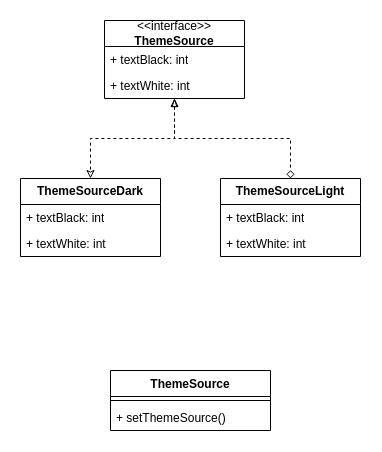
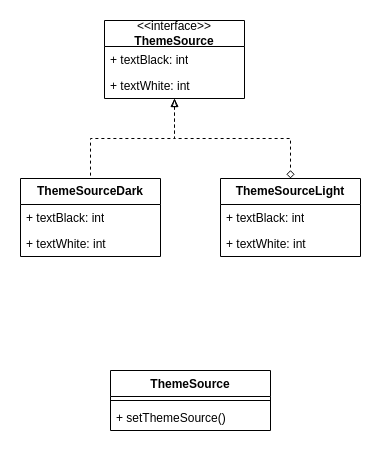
- <mxCell id="2" value="" style="edgeStyle=orthogonalEdgeStyle;rounded=0;orthogonalLoop=1;jettySize=auto;html=1;endArrow=classic;endFill=0;startArrow=block;startFill=0;dashed=1;" edge="1" parent="1" source="4" target="7"><mxGeometry relative="1" as="geometry" /></mxCell>
+ <mxCell id="2" value="" style="edgeStyle=orthogonalEdgeStyle;rounded=0;orthogonalLoop=1;jettySize=auto;html=1;endArrow=none;endFill=0;startArrow=block;startFill=0;dashed=1;" edge="1" parent="1" source="4" target="7"><mxGeometry relative="1" as="geometry" /></mxCell>
